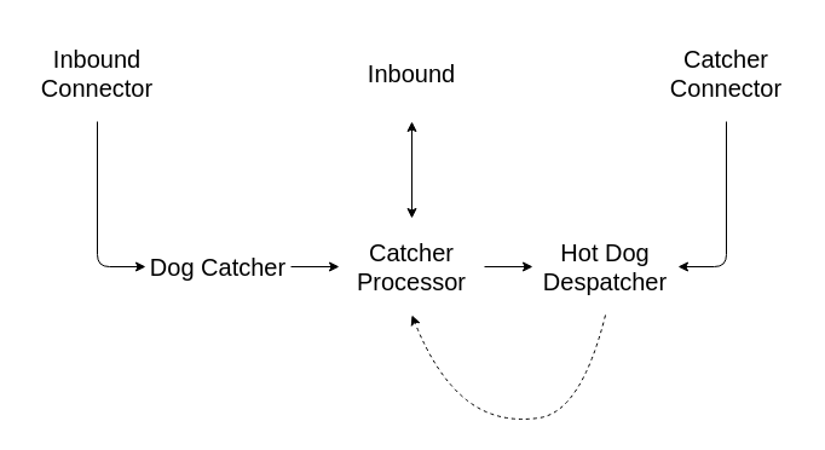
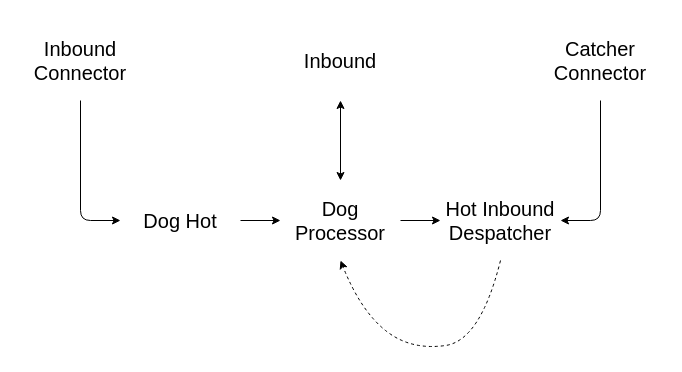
- <mxCell id="3" value="&lt;font style=&quot;font-size: 20px&quot;&gt;Dog Catcher&lt;/font&gt;" style="text;html=1;strokeColor=none;fillColor=none;align=center;verticalAlign=middle;whiteSpace=wrap;rounded=0;" vertex="1" parent="1"><mxGeometry x="120" y="180" width="120" height="80" as="geometry" /></mxCell>
+ <mxCell id="3" value="&lt;font style=&quot;font-size: 20px&quot;&gt;Dog Hot&lt;/font&gt;" style="text;html=1;strokeColor=none;fillColor=none;align=center;verticalAlign=middle;whiteSpace=wrap;rounded=0;" vertex="1" parent="1"><mxGeometry x="120" y="180" width="120" height="80" as="geometry" /></mxCell>
- <mxCell id="6" value="&lt;font style=&quot;font-size: 20px&quot;&gt;Catcher Processor&lt;/font&gt;" style="text;html=1;strokeColor=none;fillColor=none;align=center;verticalAlign=middle;whiteSpace=wrap;rounded=0;" vertex="1" parent="1"><mxGeometry x="280" y="180" width="120" height="80" as="geometry" /></mxCell>
+ <mxCell id="6" value="&lt;font style=&quot;font-size: 20px&quot;&gt;Dog Processor&lt;/font&gt;" style="text;html=1;strokeColor=none;fillColor=none;align=center;verticalAlign=middle;whiteSpace=wrap;rounded=0;" vertex="1" parent="1"><mxGeometry x="280" y="180" width="120" height="80" as="geometry" /></mxCell>
- <mxCell id="10" value="&lt;font style=&quot;font-size: 20px&quot;&gt;Hot Dog Despatcher&lt;/font&gt;" style="text;html=1;strokeColor=none;fillColor=none;align=center;verticalAlign=middle;whiteSpace=wrap;rounded=0;" vertex="1" parent="1"><mxGeometry x="440" y="180" width="120" height="80" as="geometry" /></mxCell>
+ <mxCell id="10" value="&lt;font style=&quot;font-size: 20px&quot;&gt;Hot Inbound Despatcher&lt;/font&gt;" style="text;html=1;strokeColor=none;fillColor=none;align=center;verticalAlign=middle;whiteSpace=wrap;rounded=0;" vertex="1" parent="1"><mxGeometry x="440" y="180" width="120" height="80" as="geometry" /></mxCell>
